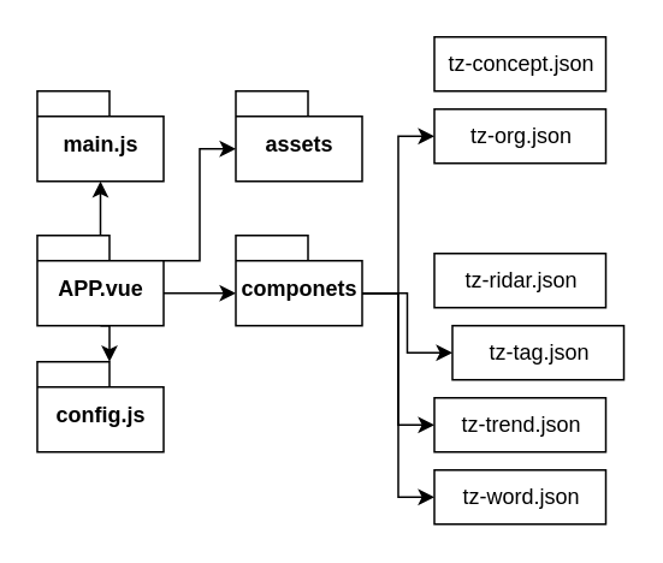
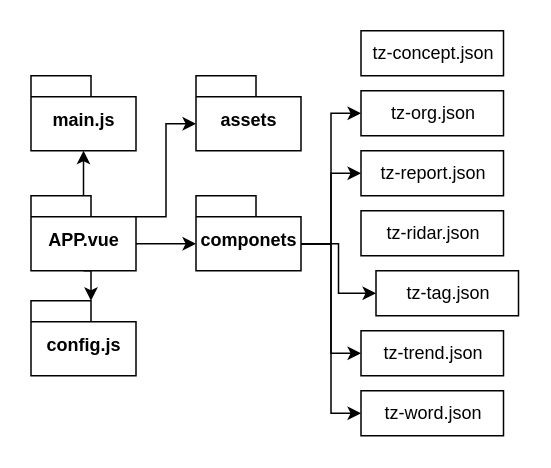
+ <mxCell id="10" style="edgeStyle=orthogonalEdgeStyle;rounded=0;orthogonalLoop=1;jettySize=auto;html=1;exitX=0;exitY=0;exitDx=70;exitDy=32;exitPerimeter=0;entryX=0;entryY=0.5;entryDx=0;entryDy=0;" edge="1" parent="1" source="14" target="18"><mxGeometry relative="1" as="geometry" /></mxCell>
+ <mxCell id="18" value="tz-report.json" style="html=1;" vertex="1" parent="1"><mxGeometry x="240" y="100" width="95" height="30" as="geometry" /></mxCell>
